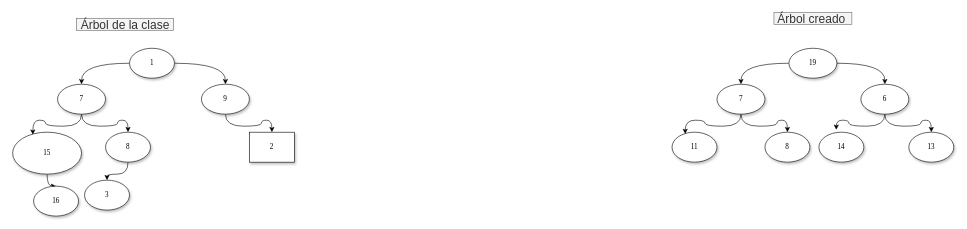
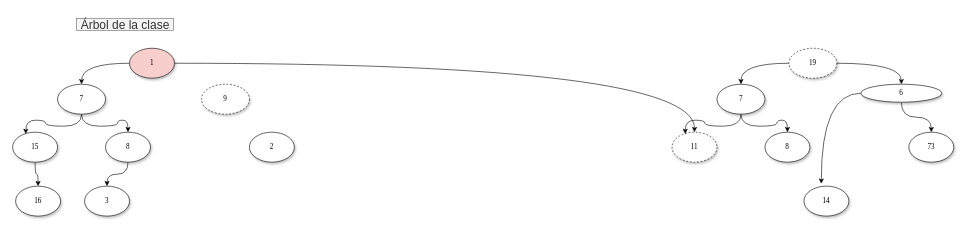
- <mxCell id="18" value="&lt;font style=&quot;font-size: 20px&quot;&gt;Árbol creado&amp;nbsp;&lt;/font&gt;" style="text;html=1;align=center;verticalAlign=middle;resizable=0;points=[];autosize=1;fillColor=#f5f5f5;strokeColor=#666666;fontColor=#333333;" parent="1" vertex="1"><mxGeometry x="1290" y="20" width="130" height="20" as="geometry" /></mxCell>
- <mxCell id="10" value="1" style="ellipse;whiteSpace=wrap;html=1;rounded=0;shadow=1;comic=0;labelBackgroundColor=none;strokeWidth=1;fontFamily=Verdana;fontSize=12;align=center;" parent="1" vertex="1"><mxGeometry x="215" y="80" width="75" height="50" as="geometry" /></mxCell>
+ <mxCell id="10" value="1" style="ellipse;whiteSpace=wrap;html=1;rounded=0;shadow=1;comic=0;labelBackgroundColor=none;strokeWidth=1;fontFamily=Verdana;fontSize=12;align=center;fillColor=#f8cecc;" parent="1" vertex="1"><mxGeometry x="215" y="80" width="75" height="50" as="geometry" /></mxCell>
- <mxCell id="27" value="19" style="ellipse;whiteSpace=wrap;html=1;rounded=0;shadow=1;comic=0;labelBackgroundColor=none;strokeWidth=1;fontFamily=Verdana;fontSize=12;align=center;" parent="1" vertex="1"><mxGeometry x="1315" y="80" width="80" height="50" as="geometry" /></mxCell>
+ <mxCell id="27" value="19" style="ellipse;whiteSpace=wrap;html=1;rounded=0;shadow=1;comic=0;labelBackgroundColor=none;strokeWidth=1;fontFamily=Verdana;fontSize=12;align=center;dashed=1;" parent="1" vertex="1"><mxGeometry x="1315" y="80" width="80" height="50" as="geometry" /></mxCell>
- <mxCell id="8" style="edgeStyle=orthogonalEdgeStyle;rounded=0;orthogonalLoop=1;jettySize=auto;html=1;entryX=0.5;entryY=0;entryDx=0;entryDy=0;curved=1;" parent="1" source="10" target="3" edge="1"><mxGeometry relative="1" as="geometry" /></mxCell>
+ <mxCell id="8" style="edgeStyle=orthogonalEdgeStyle;rounded=0;orthogonalLoop=1;jettySize=auto;html=1;curved=1;" parent="1" source="10" target="24" edge="1"><mxGeometry relative="1" as="geometry" /></mxCell>
- <mxCell id="3" value="9" style="ellipse;whiteSpace=wrap;html=1;rounded=0;shadow=1;comic=0;labelBackgroundColor=none;strokeWidth=1;fontFamily=Verdana;fontSize=12;align=center;" parent="1" vertex="1"><mxGeometry x="335" y="140" width="80" height="50" as="geometry" /></mxCell>
+ <mxCell id="3" value="9" style="ellipse;whiteSpace=wrap;html=1;rounded=0;shadow=1;comic=0;labelBackgroundColor=none;strokeWidth=1;fontFamily=Verdana;fontSize=12;align=center;dashed=1;" parent="1" vertex="1"><mxGeometry x="335" y="140" width="80" height="50" as="geometry" /></mxCell>
- <mxCell id="21" value="6" style="ellipse;whiteSpace=wrap;html=1;rounded=0;shadow=1;comic=0;labelBackgroundColor=none;strokeWidth=1;fontFamily=Verdana;fontSize=12;align=center;" parent="1" vertex="1"><mxGeometry x="1435" y="140" width="80" height="50" as="geometry" /></mxCell>
+ <mxCell id="21" value="6" style="ellipse;whiteSpace=wrap;html=1;rounded=0;shadow=1;comic=0;labelBackgroundColor=none;strokeWidth=1;fontFamily=Verdana;fontSize=12;align=center;" parent="1" vertex="1"><mxGeometry x="1435" y="140" width="135" height="30" as="geometry" /></mxCell>
- <mxCell id="2" style="edgeStyle=orthogonalEdgeStyle;curved=1;rounded=0;orthogonalLoop=1;jettySize=auto;html=1;" parent="1" source="3" target="4" edge="1"><mxGeometry relative="1" as="geometry" /></mxCell>
- <mxCell id="4" value="2" style="whiteSpace=wrap;html=1;shadow=1;comic=0;labelBackgroundColor=none;strokeWidth=1;fontFamily=Verdana;fontSize=12;align=center;rounded=0;" parent="1" vertex="1"><mxGeometry x="415" y="220" width="75" height="50" as="geometry" /></mxCell>
+ <mxCell id="4" value="2" style="ellipse;whiteSpace=wrap;html=1;rounded=0;shadow=1;comic=0;labelBackgroundColor=none;strokeWidth=1;fontFamily=Verdana;fontSize=12;align=center;" parent="1" vertex="1"><mxGeometry x="415" y="220" width="75" height="50" as="geometry" /></mxCell>
- <mxCell id="24" value="11" style="ellipse;whiteSpace=wrap;html=1;rounded=0;shadow=1;comic=0;labelBackgroundColor=none;strokeWidth=1;fontFamily=Verdana;fontSize=12;align=center;" parent="1" vertex="1"><mxGeometry x="1120" y="220" width="75" height="50" as="geometry" /></mxCell>
+ <mxCell id="24" value="11" style="ellipse;whiteSpace=wrap;html=1;rounded=0;shadow=1;comic=0;labelBackgroundColor=none;strokeWidth=1;fontFamily=Verdana;fontSize=12;align=center;dashed=1;" parent="1" vertex="1"><mxGeometry x="1120" y="220" width="75" height="50" as="geometry" /></mxCell>
- <mxCell id="23" value="14" style="ellipse;whiteSpace=wrap;html=1;rounded=0;shadow=1;comic=0;labelBackgroundColor=none;strokeWidth=1;fontFamily=Verdana;fontSize=12;align=center;" parent="1" vertex="1"><mxGeometry x="1365" y="220" width="75" height="50" as="geometry" /></mxCell>
+ <mxCell id="23" value="14" style="ellipse;whiteSpace=wrap;html=1;rounded=0;shadow=1;comic=0;labelBackgroundColor=none;strokeWidth=1;fontFamily=Verdana;fontSize=12;align=center;" parent="1" vertex="1"><mxGeometry x="1340" y="310" width="75" height="50" as="geometry" /></mxCell>
- <mxCell id="22" value="13" style="ellipse;whiteSpace=wrap;html=1;rounded=0;shadow=1;comic=0;labelBackgroundColor=none;strokeWidth=1;fontFamily=Verdana;fontSize=12;align=center;" parent="1" vertex="1"><mxGeometry x="1515" y="220" width="75" height="50" as="geometry" /></mxCell>
+ <mxCell id="22" value="73" style="ellipse;whiteSpace=wrap;html=1;rounded=0;shadow=1;comic=0;labelBackgroundColor=none;strokeWidth=1;fontFamily=Verdana;fontSize=12;align=center;" parent="1" vertex="1"><mxGeometry x="1515" y="220" width="75" height="50" as="geometry" /></mxCell>
- <mxCell id="6" value="15" style="ellipse;whiteSpace=wrap;html=1;rounded=0;shadow=1;comic=0;labelBackgroundColor=none;strokeWidth=1;fontFamily=Verdana;fontSize=12;align=center;" parent="1" vertex="1"><mxGeometry x="20" y="220" width="115" height="70" as="geometry" /></mxCell>
+ <mxCell id="6" value="15" style="ellipse;whiteSpace=wrap;html=1;rounded=0;shadow=1;comic=0;labelBackgroundColor=none;strokeWidth=1;fontFamily=Verdana;fontSize=12;align=center;" parent="1" vertex="1"><mxGeometry x="20" y="220" width="75" height="50" as="geometry" /></mxCell>
- <mxCell id="7" value="3" style="ellipse;whiteSpace=wrap;html=1;rounded=0;shadow=1;comic=0;labelBackgroundColor=none;strokeWidth=1;fontFamily=Verdana;fontSize=12;align=center;" parent="1" vertex="1"><mxGeometry x="140" y="300" width="75" height="50" as="geometry" /></mxCell>
+ <mxCell id="7" value="3" style="ellipse;whiteSpace=wrap;html=1;rounded=0;shadow=1;comic=0;labelBackgroundColor=none;strokeWidth=1;fontFamily=Verdana;fontSize=12;align=center;" parent="1" vertex="1"><mxGeometry x="140" y="310" width="75" height="50" as="geometry" /></mxCell>
- <mxCell id="13" value="16" style="ellipse;whiteSpace=wrap;html=1;rounded=0;shadow=1;comic=0;labelBackgroundColor=none;strokeWidth=1;fontFamily=Verdana;fontSize=12;align=center;" parent="1" vertex="1"><mxGeometry x="55" y="310" width="75" height="50" as="geometry" /></mxCell>
+ <mxCell id="13" value="16" style="ellipse;whiteSpace=wrap;html=1;rounded=0;shadow=1;comic=0;labelBackgroundColor=none;strokeWidth=1;fontFamily=Verdana;fontSize=12;align=center;" parent="1" vertex="1"><mxGeometry x="25" y="310" width="75" height="50" as="geometry" /></mxCell>
